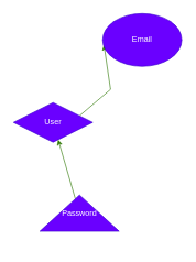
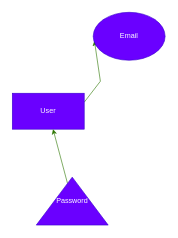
- <mxCell id="3" value="User" style="rhombus;whiteSpace=wrap;html=1;fillColor=#6a00ff;fontColor=#ffffff;strokeColor=#3700CC;" vertex="1" parent="1"><mxGeometry y="155" width="120" height="60" as="geometry" x="20" /></mxCell>
+ <mxCell id="3" value="User" style="rounded=0;whiteSpace=wrap;html=1;fillColor=#6a00ff;fontColor=#ffffff;strokeColor=#3700CC;" vertex="1" parent="1"><mxGeometry y="155" width="120" height="60" as="geometry" x="20" /></mxCell>
- <mxCell id="6" value="Password" style="triangle;whiteSpace=wrap;html=1;direction=north;fillColor=#6a00ff;fontColor=#ffffff;strokeColor=#3700CC;" vertex="1" parent="1"><mxGeometry x="60" y="295" width="120" height="55" as="geometry" /></mxCell>
+ <mxCell id="6" value="Password" style="triangle;whiteSpace=wrap;html=1;direction=north;fillColor=#6a00ff;fontColor=#ffffff;strokeColor=#3700CC;" vertex="1" parent="1"><mxGeometry x="60" y="295" width="120" height="80" as="geometry" /></mxCell>
